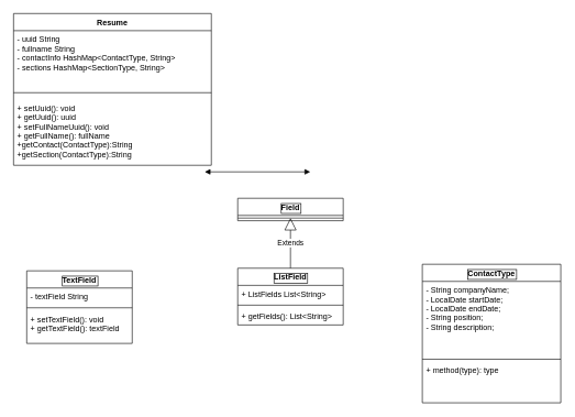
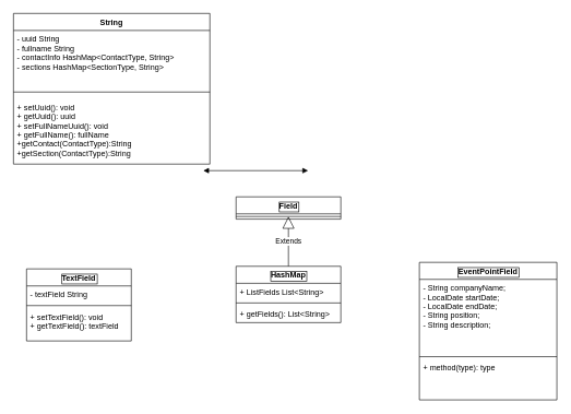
- <mxCell id="2" value="Resume" style="swimlane;fontStyle=1;align=center;verticalAlign=top;childLayout=stackLayout;horizontal=1;startSize=26;horizontalStack=0;resizeParent=1;resizeParentMax=0;resizeLast=0;collapsible=1;marginBottom=0;" vertex="1" parent="1"><mxGeometry x="20" y="20" width="300" height="230" as="geometry"><mxRectangle x="60" y="50" width="80" height="26" as="alternateBounds" /></mxGeometry></mxCell>
+ <mxCell id="2" value="String" style="swimlane;fontStyle=1;align=center;verticalAlign=top;childLayout=stackLayout;horizontal=1;startSize=26;horizontalStack=0;resizeParent=1;resizeParentMax=0;resizeLast=0;collapsible=1;marginBottom=0;" vertex="1" parent="1"><mxGeometry x="20" y="20" width="300" height="230" as="geometry"><mxRectangle x="60" y="50" width="80" height="26" as="alternateBounds" /></mxGeometry></mxCell>
- <mxCell id="16" value="ContactType" style="swimlane;fontStyle=1;align=center;verticalAlign=top;childLayout=stackLayout;horizontal=1;startSize=26;horizontalStack=0;resizeParent=1;resizeParentMax=0;resizeLast=0;collapsible=1;marginBottom=0;labelBorderColor=default;" vertex="1" parent="1"><mxGeometry x="640" y="400" width="210" height="210" as="geometry" /></mxCell>
+ <mxCell id="16" value="EventPointField" style="swimlane;fontStyle=1;align=center;verticalAlign=top;childLayout=stackLayout;horizontal=1;startSize=26;horizontalStack=0;resizeParent=1;resizeParentMax=0;resizeLast=0;collapsible=1;marginBottom=0;labelBorderColor=default;" vertex="1" parent="1"><mxGeometry x="640" y="400" width="210" height="210" as="geometry" /></mxCell>
- <mxCell id="12" value="ListField" style="swimlane;fontStyle=1;align=center;verticalAlign=top;childLayout=stackLayout;horizontal=1;startSize=26;horizontalStack=0;resizeParent=1;resizeParentMax=0;resizeLast=0;collapsible=1;marginBottom=0;labelBorderColor=default;" vertex="1" parent="1"><mxGeometry x="360" y="406" width="160" height="86" as="geometry" /></mxCell>
+ <mxCell id="12" value="HashMap" style="swimlane;fontStyle=1;align=center;verticalAlign=top;childLayout=stackLayout;horizontal=1;startSize=26;horizontalStack=0;resizeParent=1;resizeParentMax=0;resizeLast=0;collapsible=1;marginBottom=0;labelBorderColor=default;" vertex="1" parent="1"><mxGeometry x="360" y="406" width="160" height="86" as="geometry" /></mxCell>
